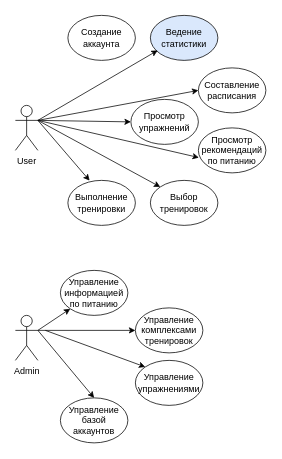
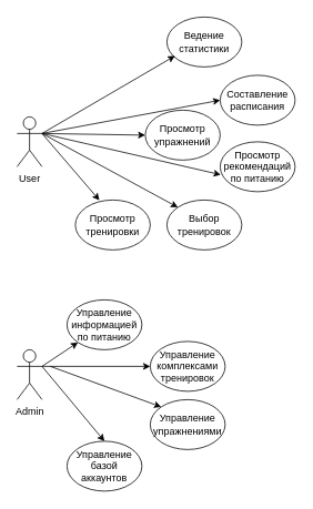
- <mxCell id="4" value="Создание аккаунта" style="ellipse;whiteSpace=wrap;html=1;" vertex="1" parent="1"><mxGeometry x="90" y="20" width="90" height="60" as="geometry" /></mxCell>
- <mxCell id="5" value="Ведение статистики" style="ellipse;whiteSpace=wrap;html=1;fillColor=#dae8fc;" vertex="1" parent="1"><mxGeometry x="200" y="20" width="90" height="60" as="geometry" /></mxCell>
+ <mxCell id="5" value="Ведение статистики" style="ellipse;whiteSpace=wrap;html=1;" vertex="1" parent="1"><mxGeometry x="200" y="20" width="90" height="60" as="geometry" /></mxCell>
- <mxCell id="10" value="Выполнение тренировки" style="ellipse;whiteSpace=wrap;html=1;" vertex="1" parent="1"><mxGeometry x="90" y="240" width="90" height="60" as="geometry" /></mxCell>
+ <mxCell id="10" value="Просмотр тренировки" style="ellipse;whiteSpace=wrap;html=1;" vertex="1" parent="1"><mxGeometry x="90" y="240" width="90" height="60" as="geometry" /></mxCell>
